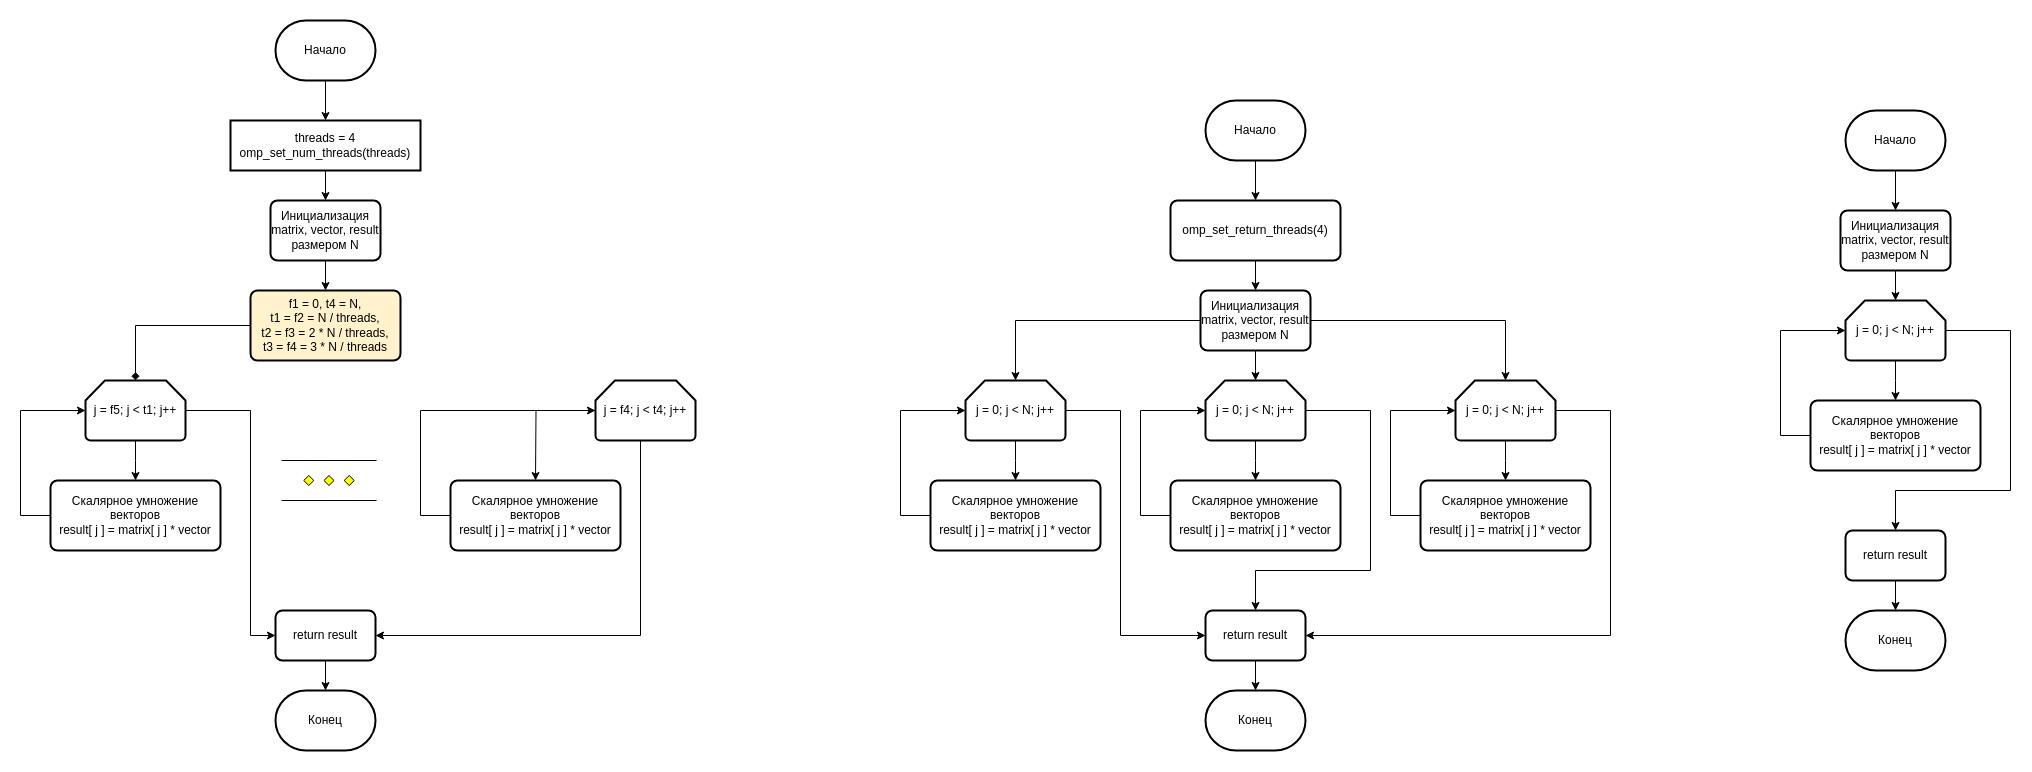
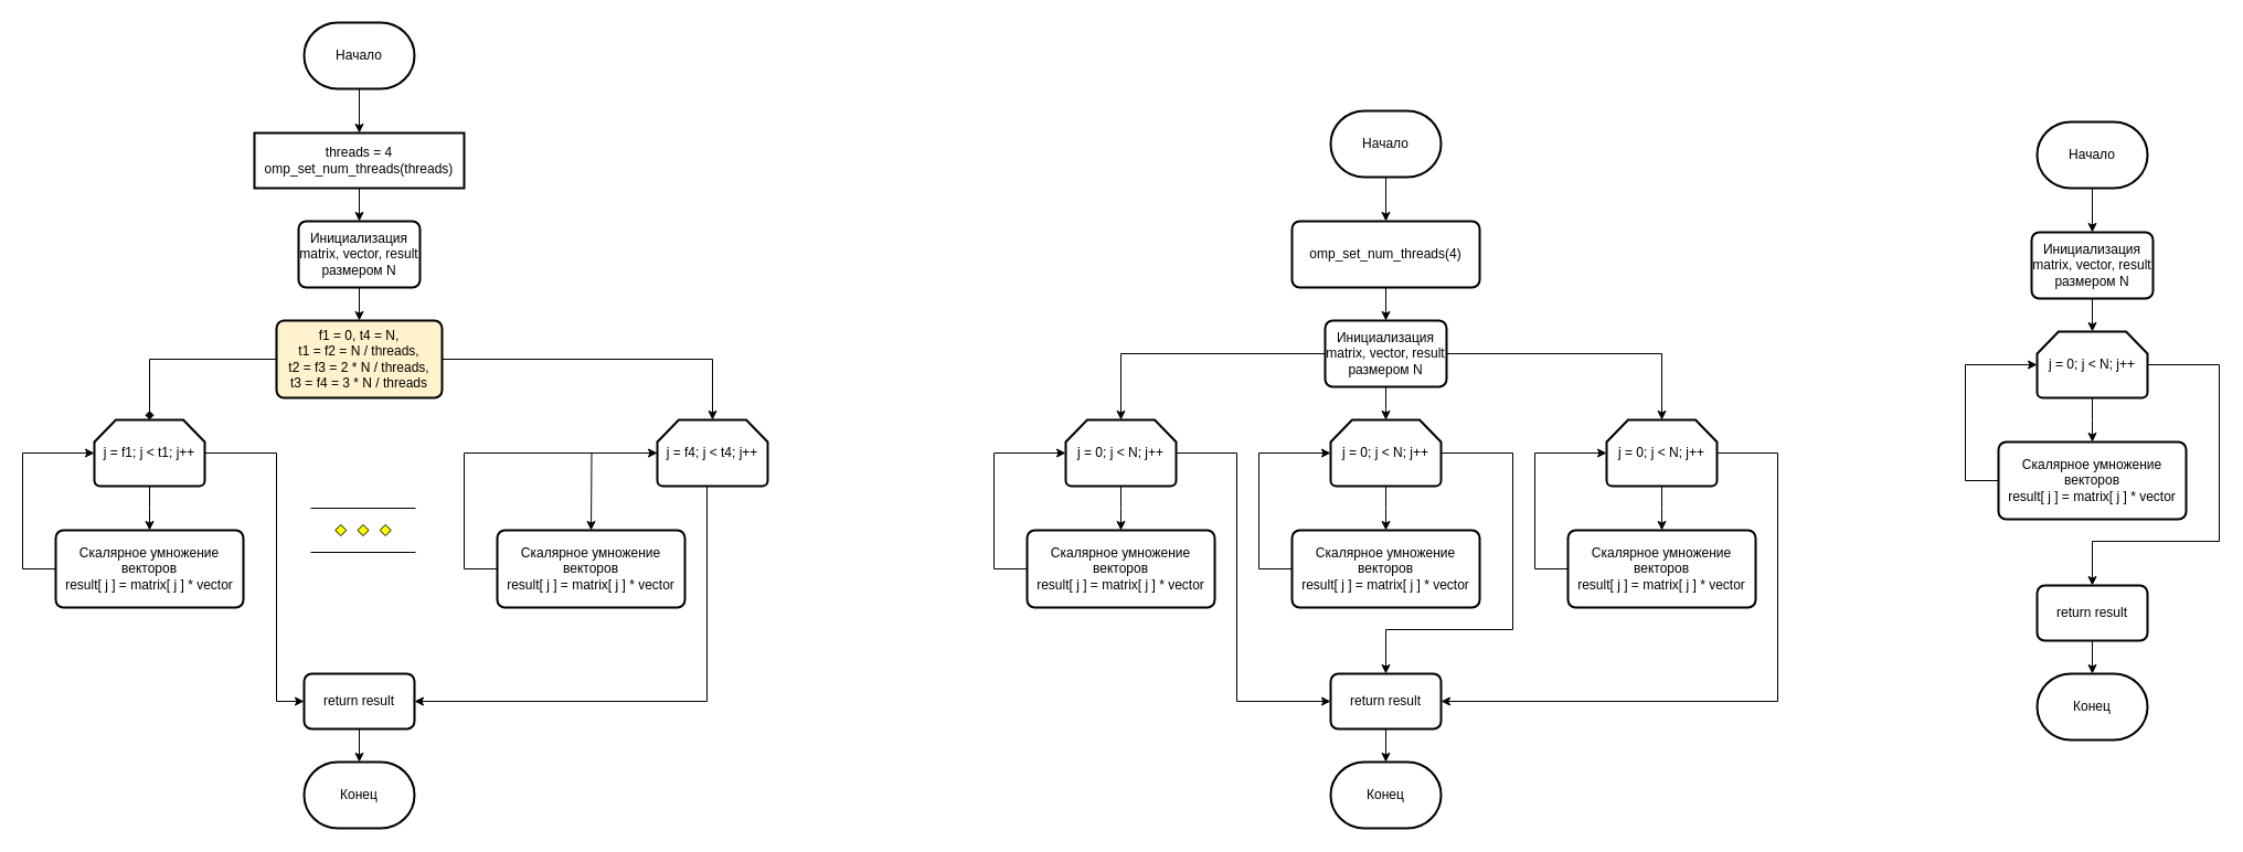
- <mxCell id="29" value="omp_set_return_threads(4)" style="rounded=1;whiteSpace=wrap;html=1;absoluteArcSize=1;arcSize=14;strokeWidth=2;" parent="1" vertex="1"><mxGeometry x="1170" y="200" width="170" height="60" as="geometry" /></mxCell>
+ <mxCell id="29" value="omp_set_num_threads(4)" style="rounded=1;whiteSpace=wrap;html=1;absoluteArcSize=1;arcSize=14;strokeWidth=2;" parent="1" vertex="1"><mxGeometry x="1170" y="200" width="170" height="60" as="geometry" /></mxCell>
+ <mxCell id="43" style="edgeStyle=orthogonalEdgeStyle;rounded=0;orthogonalLoop=1;jettySize=auto;html=1;" parent="1" source="44" target="57" edge="1"><mxGeometry relative="1" as="geometry" /></mxCell>
- <mxCell id="52" value="j = f5; j &amp;lt; t1; j++" style="strokeWidth=2;html=1;shape=mxgraph.flowchart.loop_limit;whiteSpace=wrap;" parent="1" vertex="1"><mxGeometry x="85" y="380" width="100" height="60" as="geometry" /></mxCell>
+ <mxCell id="52" value="j = f1; j &amp;lt; t1; j++" style="strokeWidth=2;html=1;shape=mxgraph.flowchart.loop_limit;whiteSpace=wrap;" parent="1" vertex="1"><mxGeometry x="85" y="380" width="100" height="60" as="geometry" /></mxCell>
